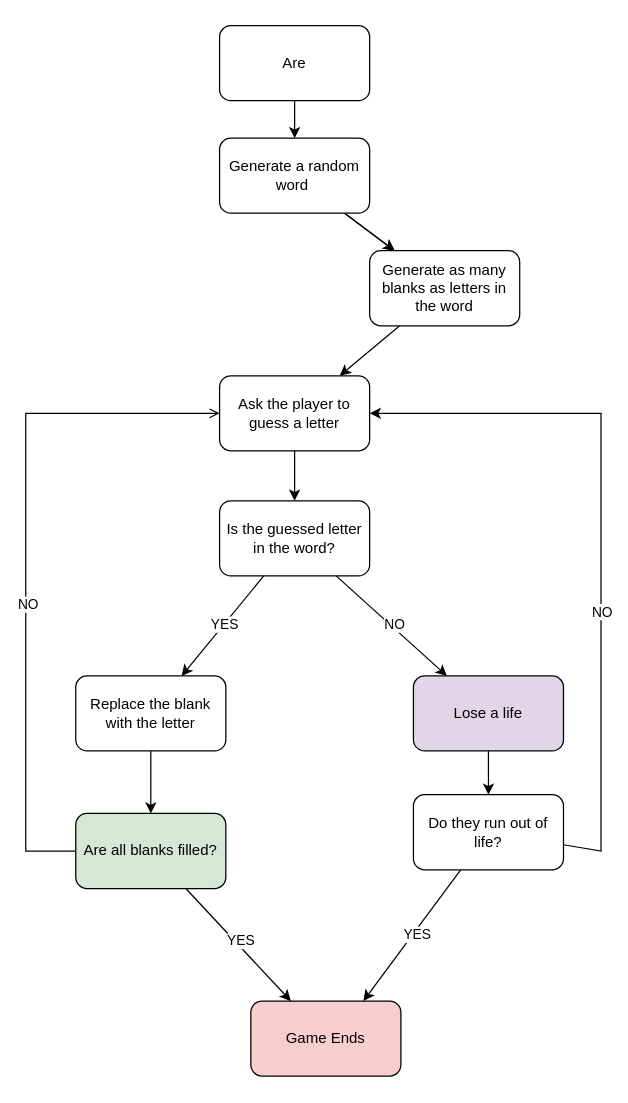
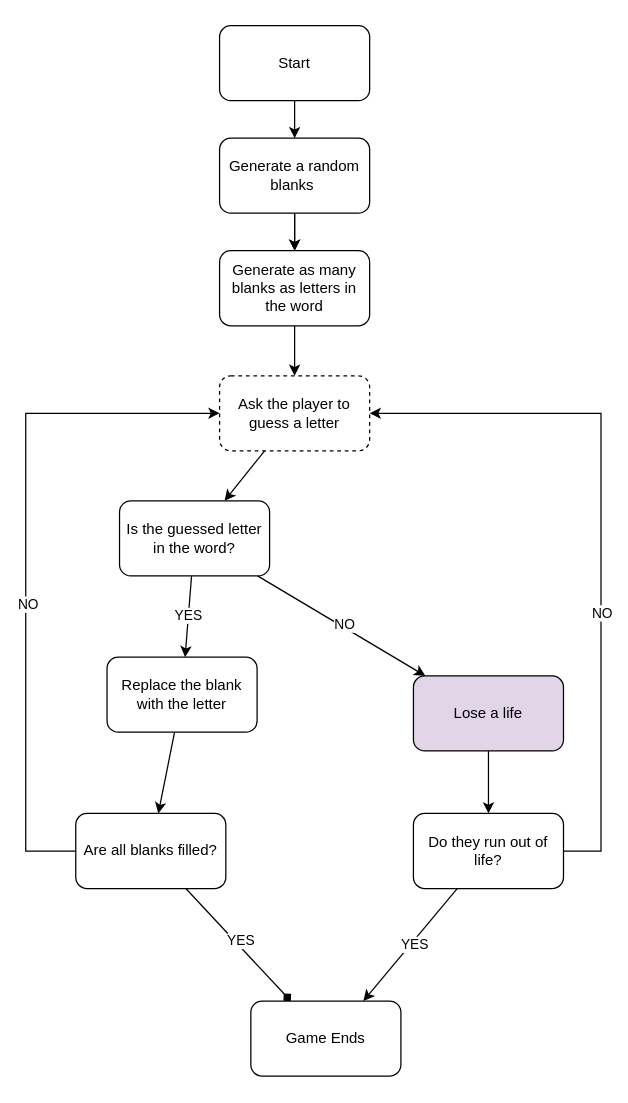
- <mxCell id="3" value="Are" style="rounded=1;whiteSpace=wrap;html=1;" vertex="1" parent="1"><mxGeometry x="175" y="20" width="120" height="60" as="geometry" /></mxCell>
+ <mxCell id="3" value="Start" style="rounded=1;whiteSpace=wrap;html=1;" vertex="1" parent="1"><mxGeometry x="175" y="20" width="120" height="60" as="geometry" /></mxCell>
- <mxCell id="6" value="Generate a random word&amp;nbsp;" style="whiteSpace=wrap;html=1;rounded=1;" vertex="1" parent="1"><mxGeometry x="175" y="110" width="120" height="60" as="geometry" /></mxCell>
+ <mxCell id="6" value="Generate a random blanks&amp;nbsp;" style="whiteSpace=wrap;html=1;rounded=1;" vertex="1" parent="1"><mxGeometry x="175" y="110" width="120" height="60" as="geometry" /></mxCell>
- <mxCell id="8" value="Generate as many blanks as letters in the word" style="whiteSpace=wrap;html=1;rounded=1;" vertex="1" parent="1"><mxGeometry x="295" y="200" width="120" height="60" as="geometry" /></mxCell>
+ <mxCell id="8" value="Generate as many blanks as letters in the word" style="whiteSpace=wrap;html=1;rounded=1;" vertex="1" parent="1"><mxGeometry x="175" y="200" width="120" height="60" as="geometry" /></mxCell>
- <mxCell id="20" value="" style="edgeStyle=none;rounded=0;orthogonalLoop=1;jettySize=auto;html=1;endArrow=open;" edge="1" parent="1" source="24" target="10"><mxGeometry relative="1" as="geometry"><mxPoint x="-20" y="680" as="targetPoint" /><Array as="points"><mxPoint x="20" y="680" /><mxPoint x="20" y="510" /><mxPoint x="20" y="330" /></Array></mxGeometry></mxCell>
+ <mxCell id="20" value="" style="edgeStyle=none;rounded=0;orthogonalLoop=1;jettySize=auto;html=1;" edge="1" parent="1" source="24" target="10"><mxGeometry relative="1" as="geometry"><mxPoint x="-20" y="680" as="targetPoint" /><Array as="points"><mxPoint x="20" y="680" /><mxPoint x="20" y="510" /><mxPoint x="20" y="330" /></Array></mxGeometry></mxCell>
- <mxCell id="10" value="Ask the player to guess a letter" style="whiteSpace=wrap;html=1;rounded=1;" vertex="1" parent="1"><mxGeometry x="175" y="300" width="120" height="60" as="geometry" /></mxCell>
+ <mxCell id="10" value="Ask the player to guess a letter" style="whiteSpace=wrap;html=1;rounded=1;dashed=1;" vertex="1" parent="1"><mxGeometry x="175" y="300" width="120" height="60" as="geometry" /></mxCell>
- <mxCell id="15" value="Is the guessed letter in the word?" style="whiteSpace=wrap;html=1;rounded=1;" vertex="1" parent="1"><mxGeometry x="175" y="400" width="120" height="60" as="geometry" /></mxCell>
+ <mxCell id="15" value="Is the guessed letter in the word?" style="whiteSpace=wrap;html=1;rounded=1;" vertex="1" parent="1"><mxGeometry x="95" y="400" width="120" height="60" as="geometry" /></mxCell>
- <mxCell id="17" value="Replace the blank with the letter" style="whiteSpace=wrap;html=1;rounded=1;" vertex="1" parent="1"><mxGeometry x="60" y="540" width="120" height="60" as="geometry" /></mxCell>
+ <mxCell id="17" value="Replace the blank with the letter" style="whiteSpace=wrap;html=1;rounded=1;" vertex="1" parent="1"><mxGeometry x="85" y="525" width="120" height="60" as="geometry" /></mxCell>
- <mxCell id="30" value="Do they run out of life?" style="whiteSpace=wrap;html=1;rounded=1;" vertex="1" parent="1"><mxGeometry x="330" y="635" width="120" height="60" as="geometry" /></mxCell>
+ <mxCell id="30" value="Do they run out of life?" style="whiteSpace=wrap;html=1;rounded=1;" vertex="1" parent="1"><mxGeometry x="330" y="650" width="120" height="60" as="geometry" /></mxCell>
- <mxCell id="24" value="Are all blanks filled?" style="whiteSpace=wrap;html=1;rounded=1;fillColor=#d5e8d4;" vertex="1" parent="1"><mxGeometry x="60" y="650" width="120" height="60" as="geometry" /></mxCell>
+ <mxCell id="24" value="Are all blanks filled?" style="whiteSpace=wrap;html=1;rounded=1;" vertex="1" parent="1"><mxGeometry x="60" y="650" width="120" height="60" as="geometry" /></mxCell>
- <mxCell id="22" value="" style="edgeStyle=none;rounded=0;orthogonalLoop=1;jettySize=auto;html=1;" edge="1" parent="1" source="24" target="25"><mxGeometry relative="1" as="geometry" /></mxCell>
+ <mxCell id="22" value="" style="edgeStyle=none;rounded=0;orthogonalLoop=1;jettySize=auto;html=1;endArrow=diamond;" edge="1" parent="1" source="24" target="25"><mxGeometry relative="1" as="geometry" /></mxCell>
- <mxCell id="25" value="Game Ends" style="whiteSpace=wrap;html=1;rounded=1;fillColor=#f8cecc;" vertex="1" parent="1"><mxGeometry x="200" y="800" width="120" height="60" as="geometry" /></mxCell>
+ <mxCell id="25" value="Game Ends" style="whiteSpace=wrap;html=1;rounded=1;" vertex="1" parent="1"><mxGeometry x="200" y="800" width="120" height="60" as="geometry" /></mxCell>
